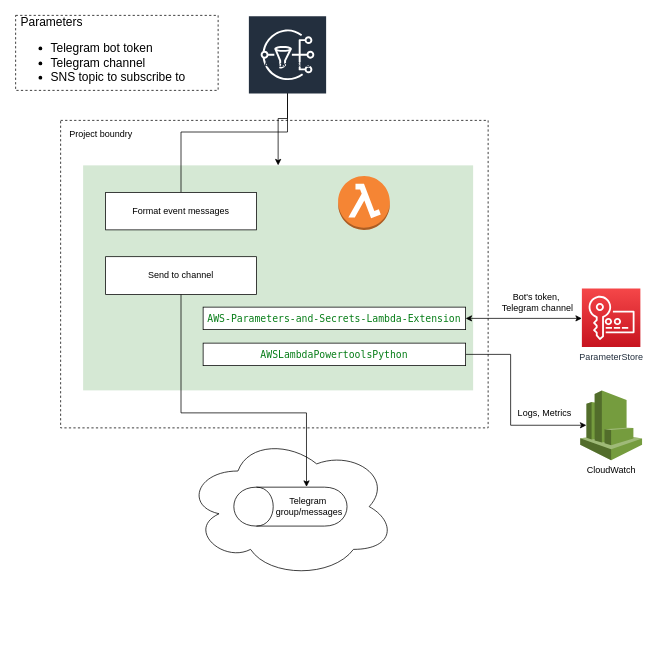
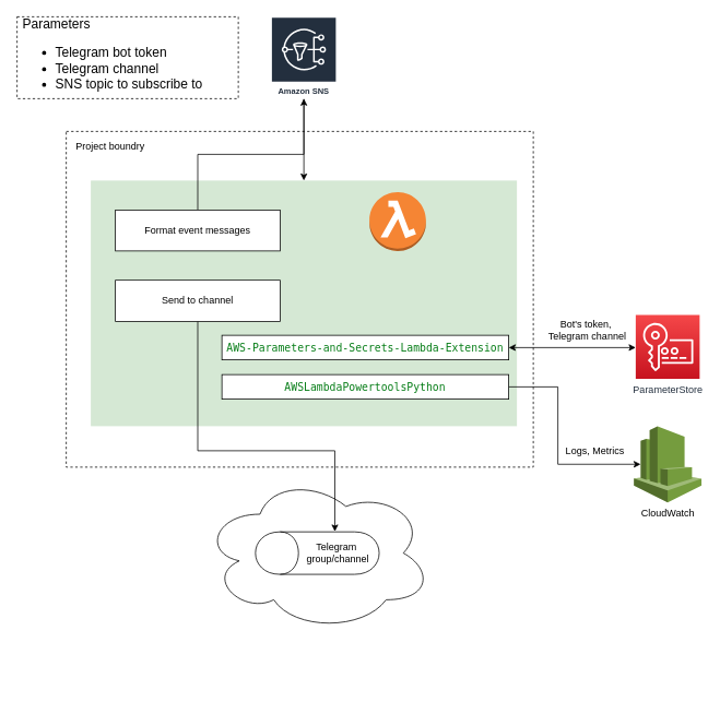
- <mxCell id="19" value="Amazon SNS" style="outlineConnect=0;fontColor=#232F3E;gradientColor=none;strokeColor=#ffffff;fillColor=#232F3E;dashed=0;verticalLabelPosition=middle;verticalAlign=bottom;align=center;html=1;whiteSpace=wrap;fontSize=10;fontStyle=1;spacing=3;shape=mxgraph.aws4.productIcon;prIcon=mxgraph.aws4.sns;" vertex="1" parent="1"><mxGeometry x="330" y="20" width="105" height="75" as="geometry" /></mxCell>
+ <mxCell id="19" value="Amazon SNS" style="outlineConnect=0;fontColor=#232F3E;gradientColor=none;strokeColor=#ffffff;fillColor=#232F3E;dashed=0;verticalLabelPosition=middle;verticalAlign=bottom;align=center;html=1;whiteSpace=wrap;fontSize=10;fontStyle=1;spacing=3;shape=mxgraph.aws4.productIcon;prIcon=mxgraph.aws4.sns;" vertex="1" parent="1"><mxGeometry x="330" y="20" width="80" height="100" as="geometry" /></mxCell>
- <mxCell id="15" value="Telegram&lt;br&gt;&amp;nbsp;group/messages" style="text;html=1;strokeColor=none;fillColor=none;align=center;verticalAlign=middle;whiteSpace=wrap;rounded=0;" parent="12" vertex="1"><mxGeometry x="90" y="135" width="80" height="40" as="geometry" /></mxCell>
+ <mxCell id="15" value="Telegram&lt;br&gt;&amp;nbsp;group/channel" style="text;html=1;strokeColor=none;fillColor=none;align=center;verticalAlign=middle;whiteSpace=wrap;rounded=0;" parent="12" vertex="1"><mxGeometry x="90" y="135" width="80" height="40" as="geometry" /></mxCell>
